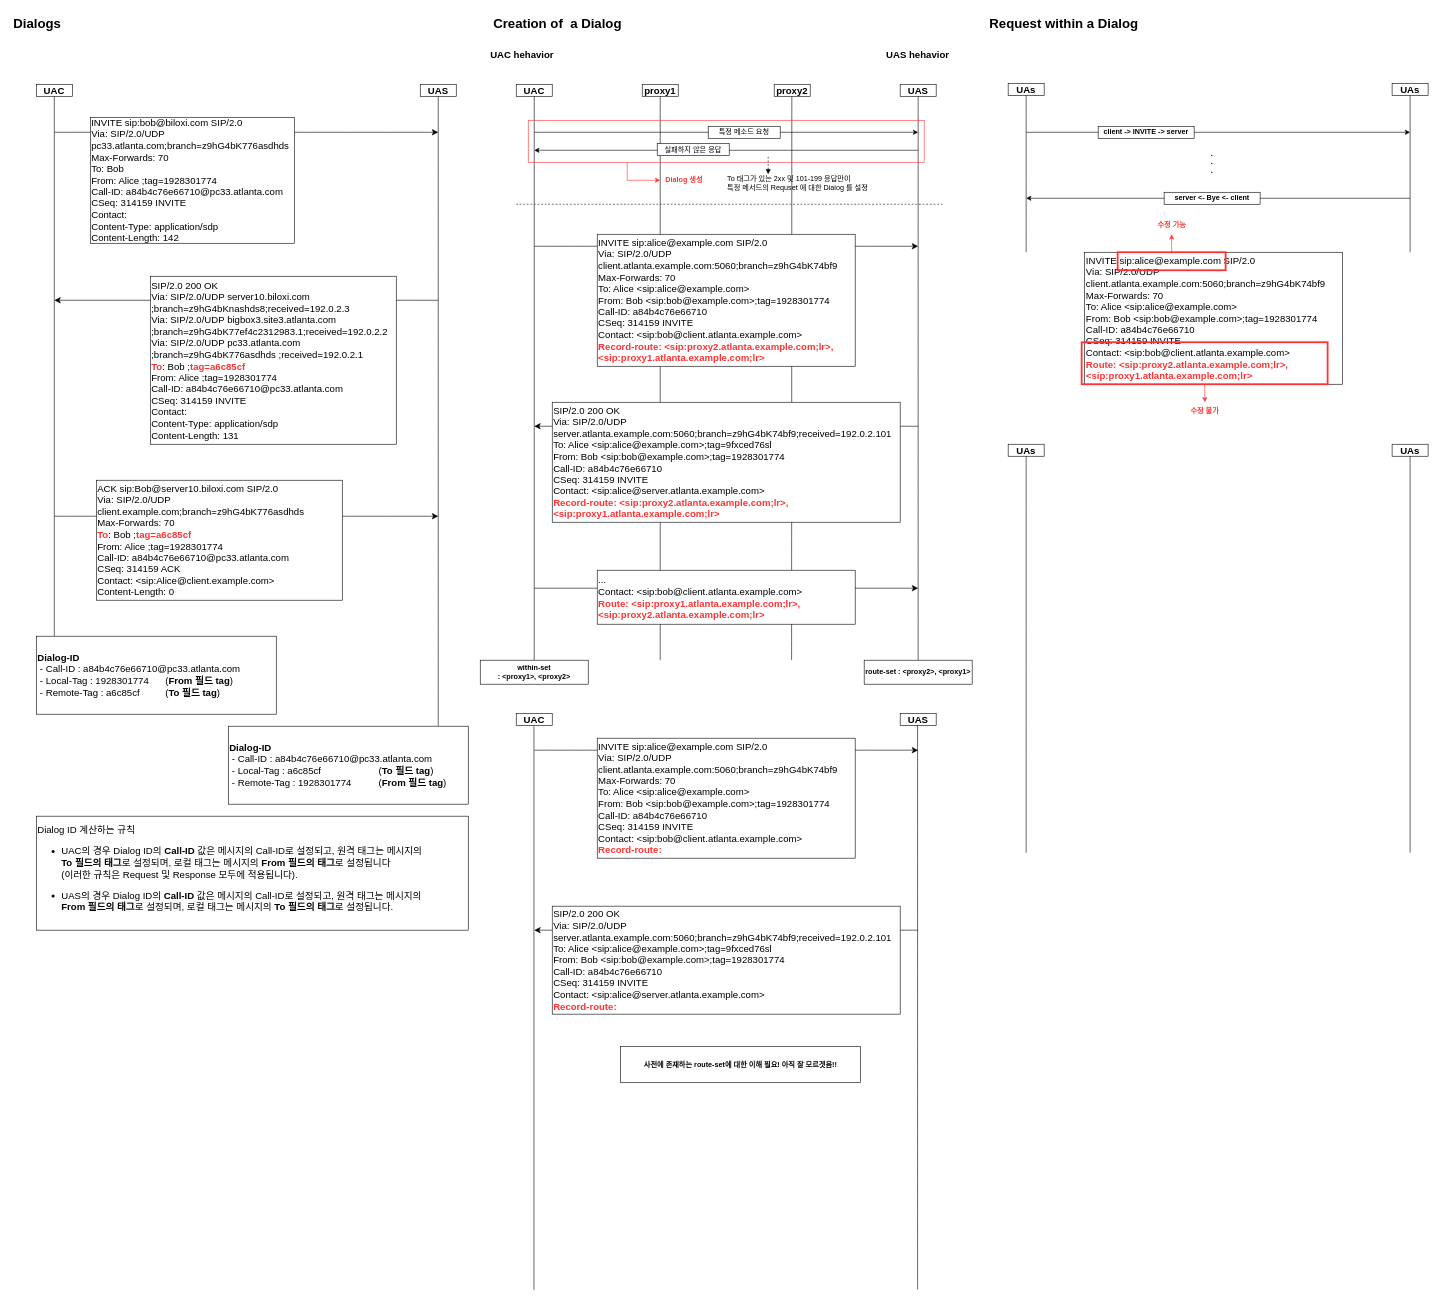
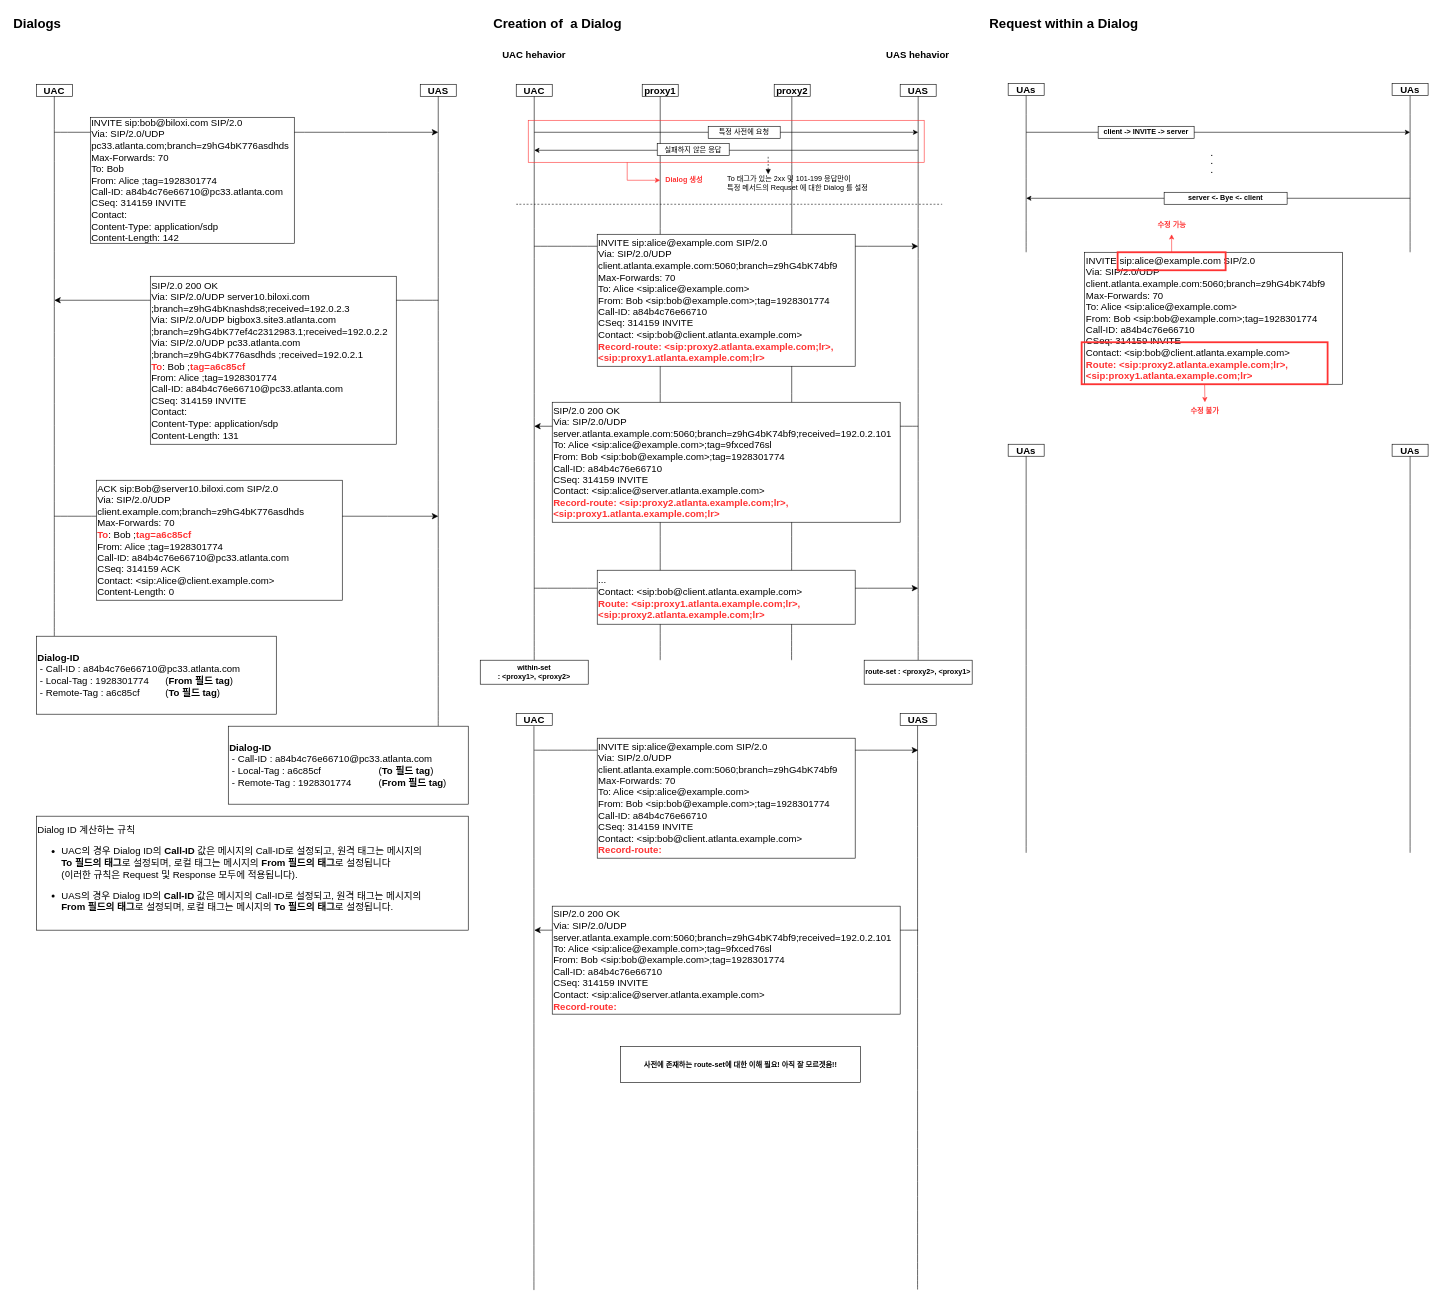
- <mxCell id="11" value="&lt;b style=&quot;&quot;&gt;&lt;font style=&quot;font-size: 16px;&quot;&gt;UAC hehavior&lt;/font&gt;&lt;/b&gt;" style="text;html=1;strokeColor=none;fillColor=none;align=left;verticalAlign=middle;whiteSpace=wrap;rounded=0;fontSize=16;" parent="1" vertex="1"><mxGeometry x="815" y="80" width="110" height="20" as="geometry" /></mxCell>
+ <mxCell id="11" value="&lt;b style=&quot;&quot;&gt;&lt;font style=&quot;font-size: 16px;&quot;&gt;UAC hehavior&lt;/font&gt;&lt;/b&gt;" style="text;html=1;strokeColor=none;fillColor=none;align=left;verticalAlign=middle;whiteSpace=wrap;rounded=0;fontSize=16;" parent="1" vertex="1"><mxGeometry x="835" y="80" width="110" height="20" as="geometry" /></mxCell>
- <mxCell id="29" value="특정 메소드 요청" style="rounded=0;whiteSpace=wrap;html=1;" parent="1" vertex="1"><mxGeometry x="1180" y="210" width="120" height="20" as="geometry" /></mxCell>
+ <mxCell id="29" value="특정 사전에 요청" style="rounded=0;whiteSpace=wrap;html=1;" parent="1" vertex="1"><mxGeometry x="1180" y="210" width="120" height="20" as="geometry" /></mxCell>
- <mxCell id="62" value="&lt;b&gt;server &amp;lt;- Bye &amp;lt;- client&lt;/b&gt;" style="rounded=0;whiteSpace=wrap;html=1;" vertex="1" parent="1"><mxGeometry x="1940" y="320" width="160" height="20" as="geometry" /></mxCell>
+ <mxCell id="62" value="&lt;b&gt;server &amp;lt;- Bye &amp;lt;- client&lt;/b&gt;" style="rounded=0;whiteSpace=wrap;html=1;" vertex="1" parent="1"><mxGeometry x="1940" y="320" width="205" height="20" as="geometry" /></mxCell>
